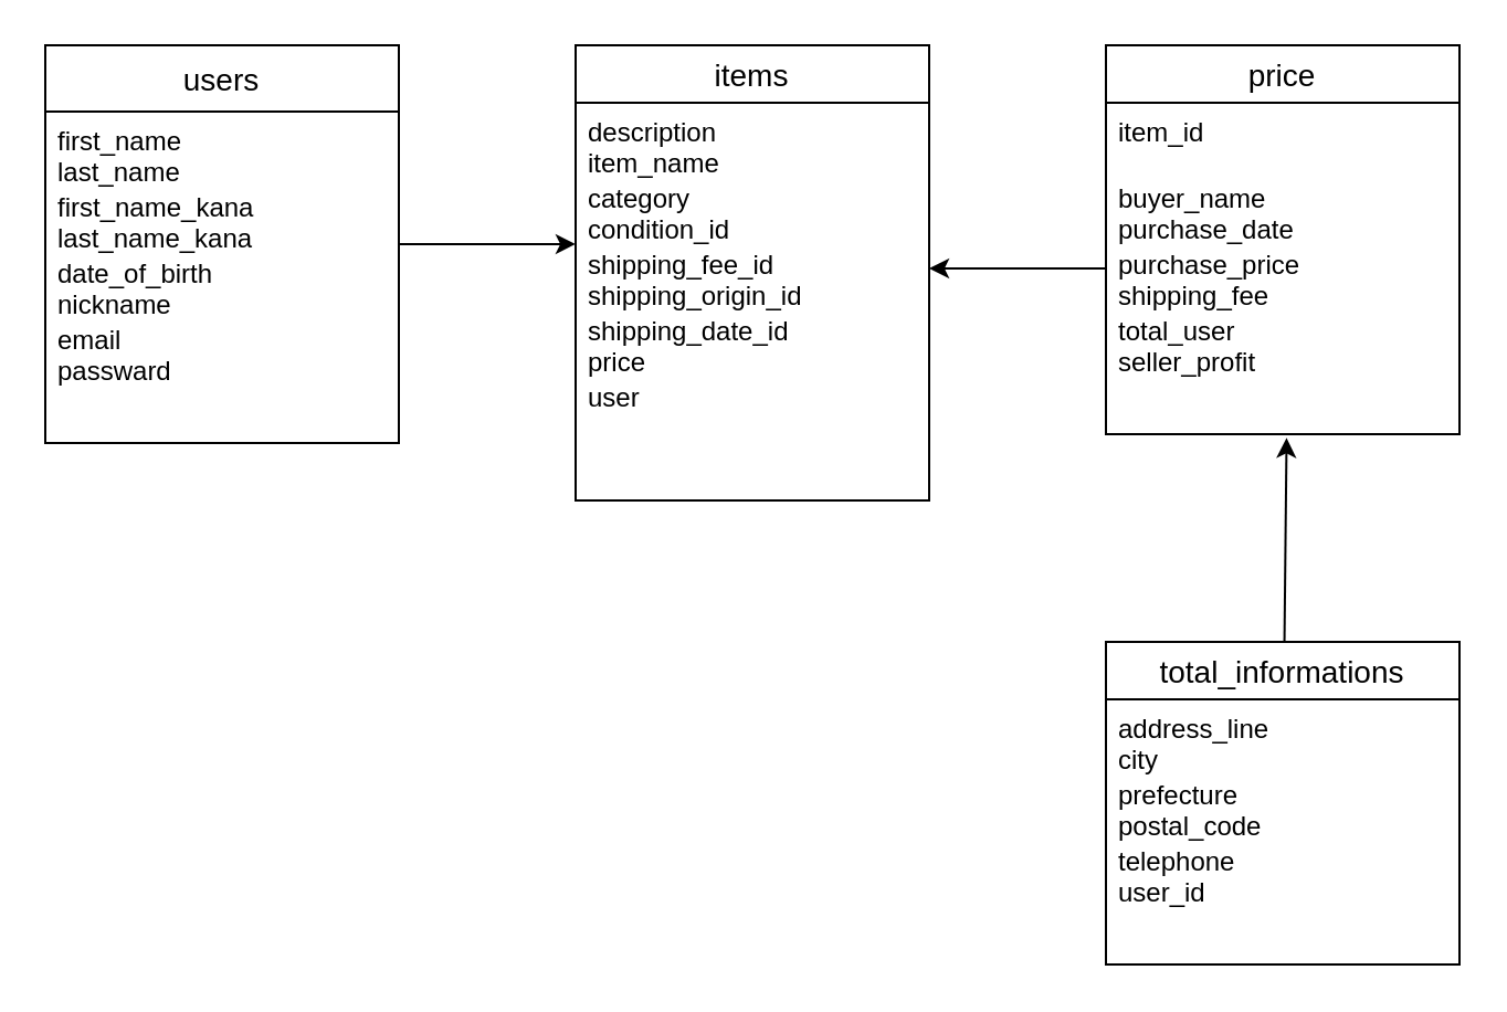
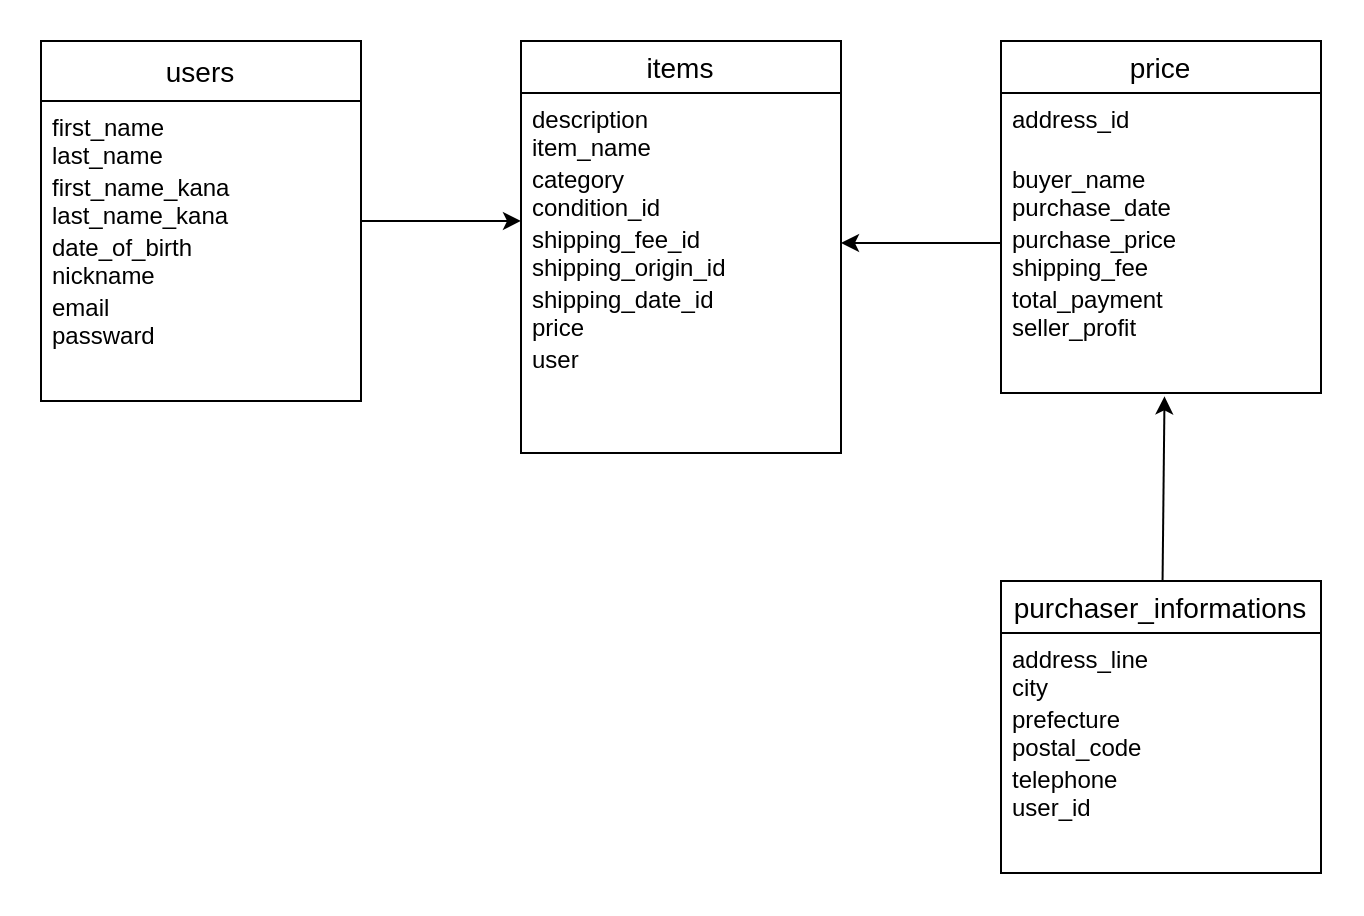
- <mxCell id="18" value="item_id" style="text;strokeColor=none;fillColor=none;spacingLeft=4;spacingRight=4;overflow=hidden;rotatable=0;points=[[0,0.5],[1,0.5]];portConstraint=eastwest;fontSize=12;" vertex="1" parent="17"><mxGeometry y="26" width="160" height="30" as="geometry" /></mxCell>
+ <mxCell id="18" value="address_id" style="text;strokeColor=none;fillColor=none;spacingLeft=4;spacingRight=4;overflow=hidden;rotatable=0;points=[[0,0.5],[1,0.5]];portConstraint=eastwest;fontSize=12;" vertex="1" parent="17"><mxGeometry y="26" width="160" height="30" as="geometry" /></mxCell>
- <mxCell id="21" value="total_user&#10;seller_profit&#10;" style="text;strokeColor=none;fillColor=none;spacingLeft=4;spacingRight=4;overflow=hidden;rotatable=0;points=[[0,0.5],[1,0.5]];portConstraint=eastwest;fontSize=12;" vertex="1" parent="17"><mxGeometry y="116" width="160" height="30" as="geometry" /></mxCell>
+ <mxCell id="21" value="total_payment&#10;seller_profit&#10;" style="text;strokeColor=none;fillColor=none;spacingLeft=4;spacingRight=4;overflow=hidden;rotatable=0;points=[[0,0.5],[1,0.5]];portConstraint=eastwest;fontSize=12;" vertex="1" parent="17"><mxGeometry y="116" width="160" height="30" as="geometry" /></mxCell>
- <mxCell id="24" value="total_informations" style="swimlane;fontStyle=0;childLayout=stackLayout;horizontal=1;startSize=26;horizontalStack=0;resizeParent=1;resizeParentMax=0;resizeLast=0;collapsible=1;marginBottom=0;align=center;fontSize=14;" vertex="1" parent="1"><mxGeometry x="500" y="290" width="160" height="146" as="geometry" /></mxCell>
+ <mxCell id="24" value="purchaser_informations" style="swimlane;fontStyle=0;childLayout=stackLayout;horizontal=1;startSize=26;horizontalStack=0;resizeParent=1;resizeParentMax=0;resizeLast=0;collapsible=1;marginBottom=0;align=center;fontSize=14;" vertex="1" parent="1"><mxGeometry x="500" y="290" width="160" height="146" as="geometry" /></mxCell>
